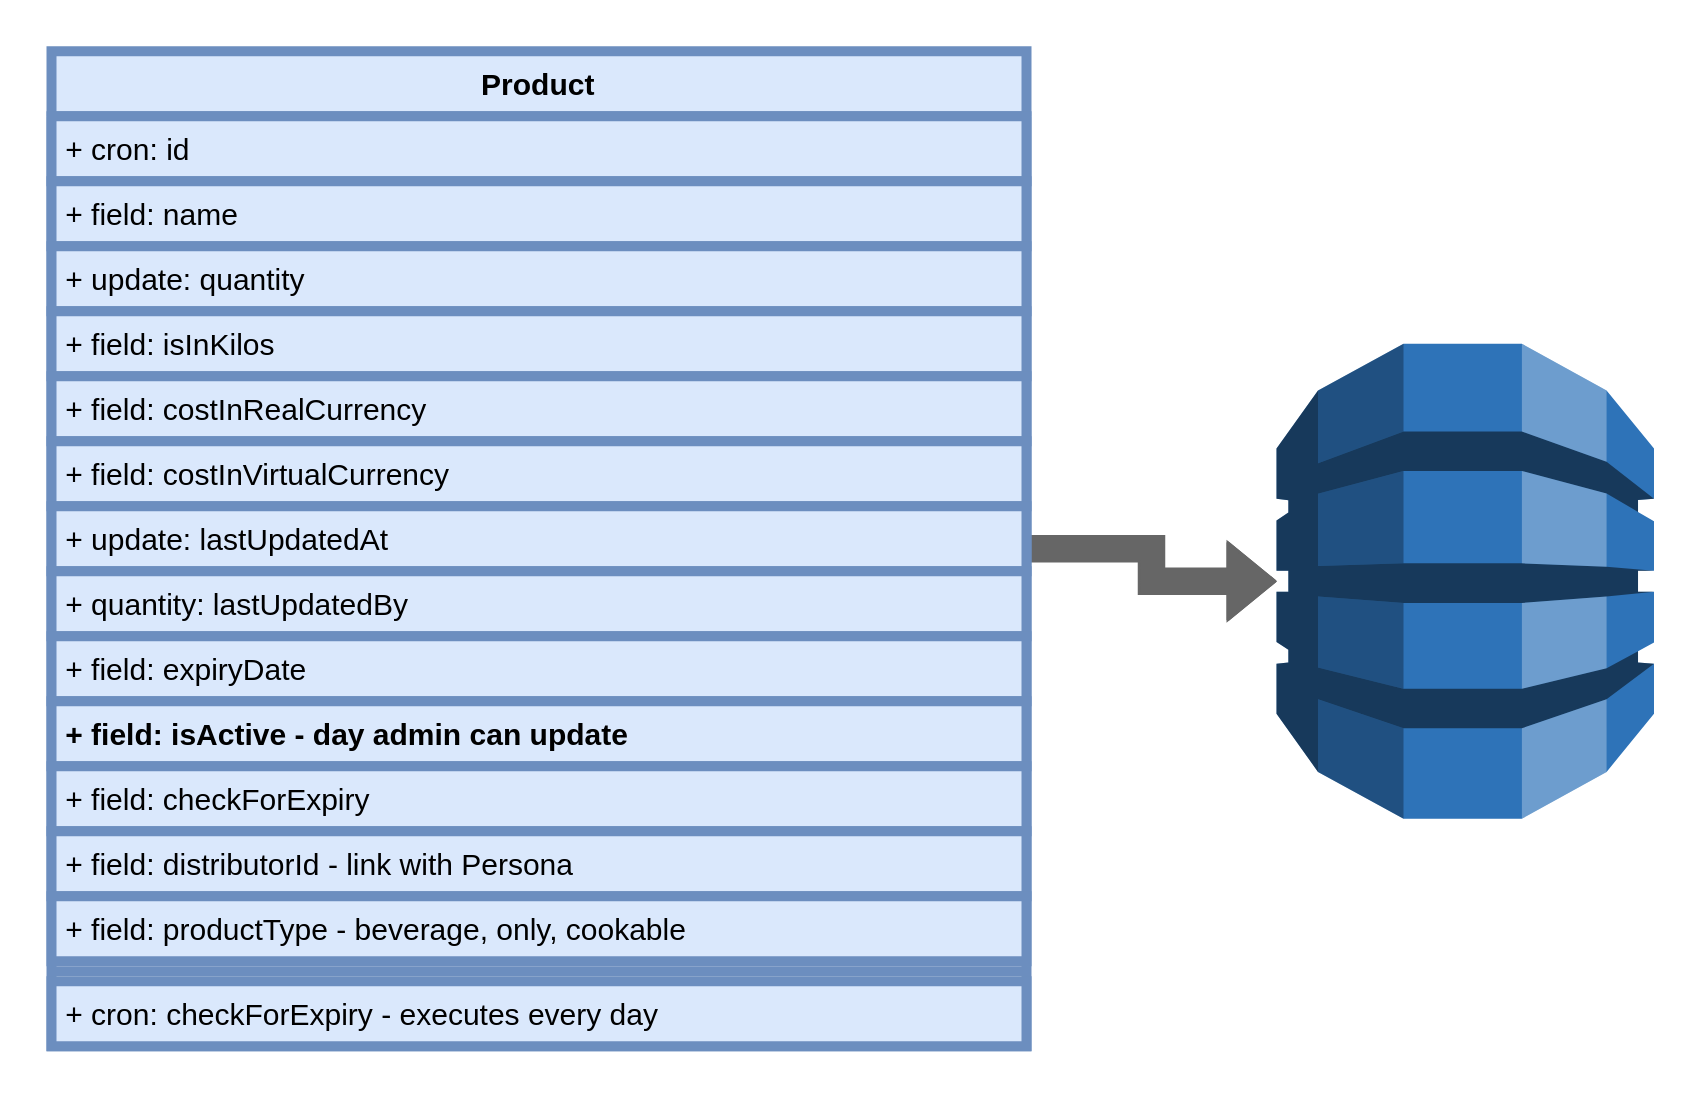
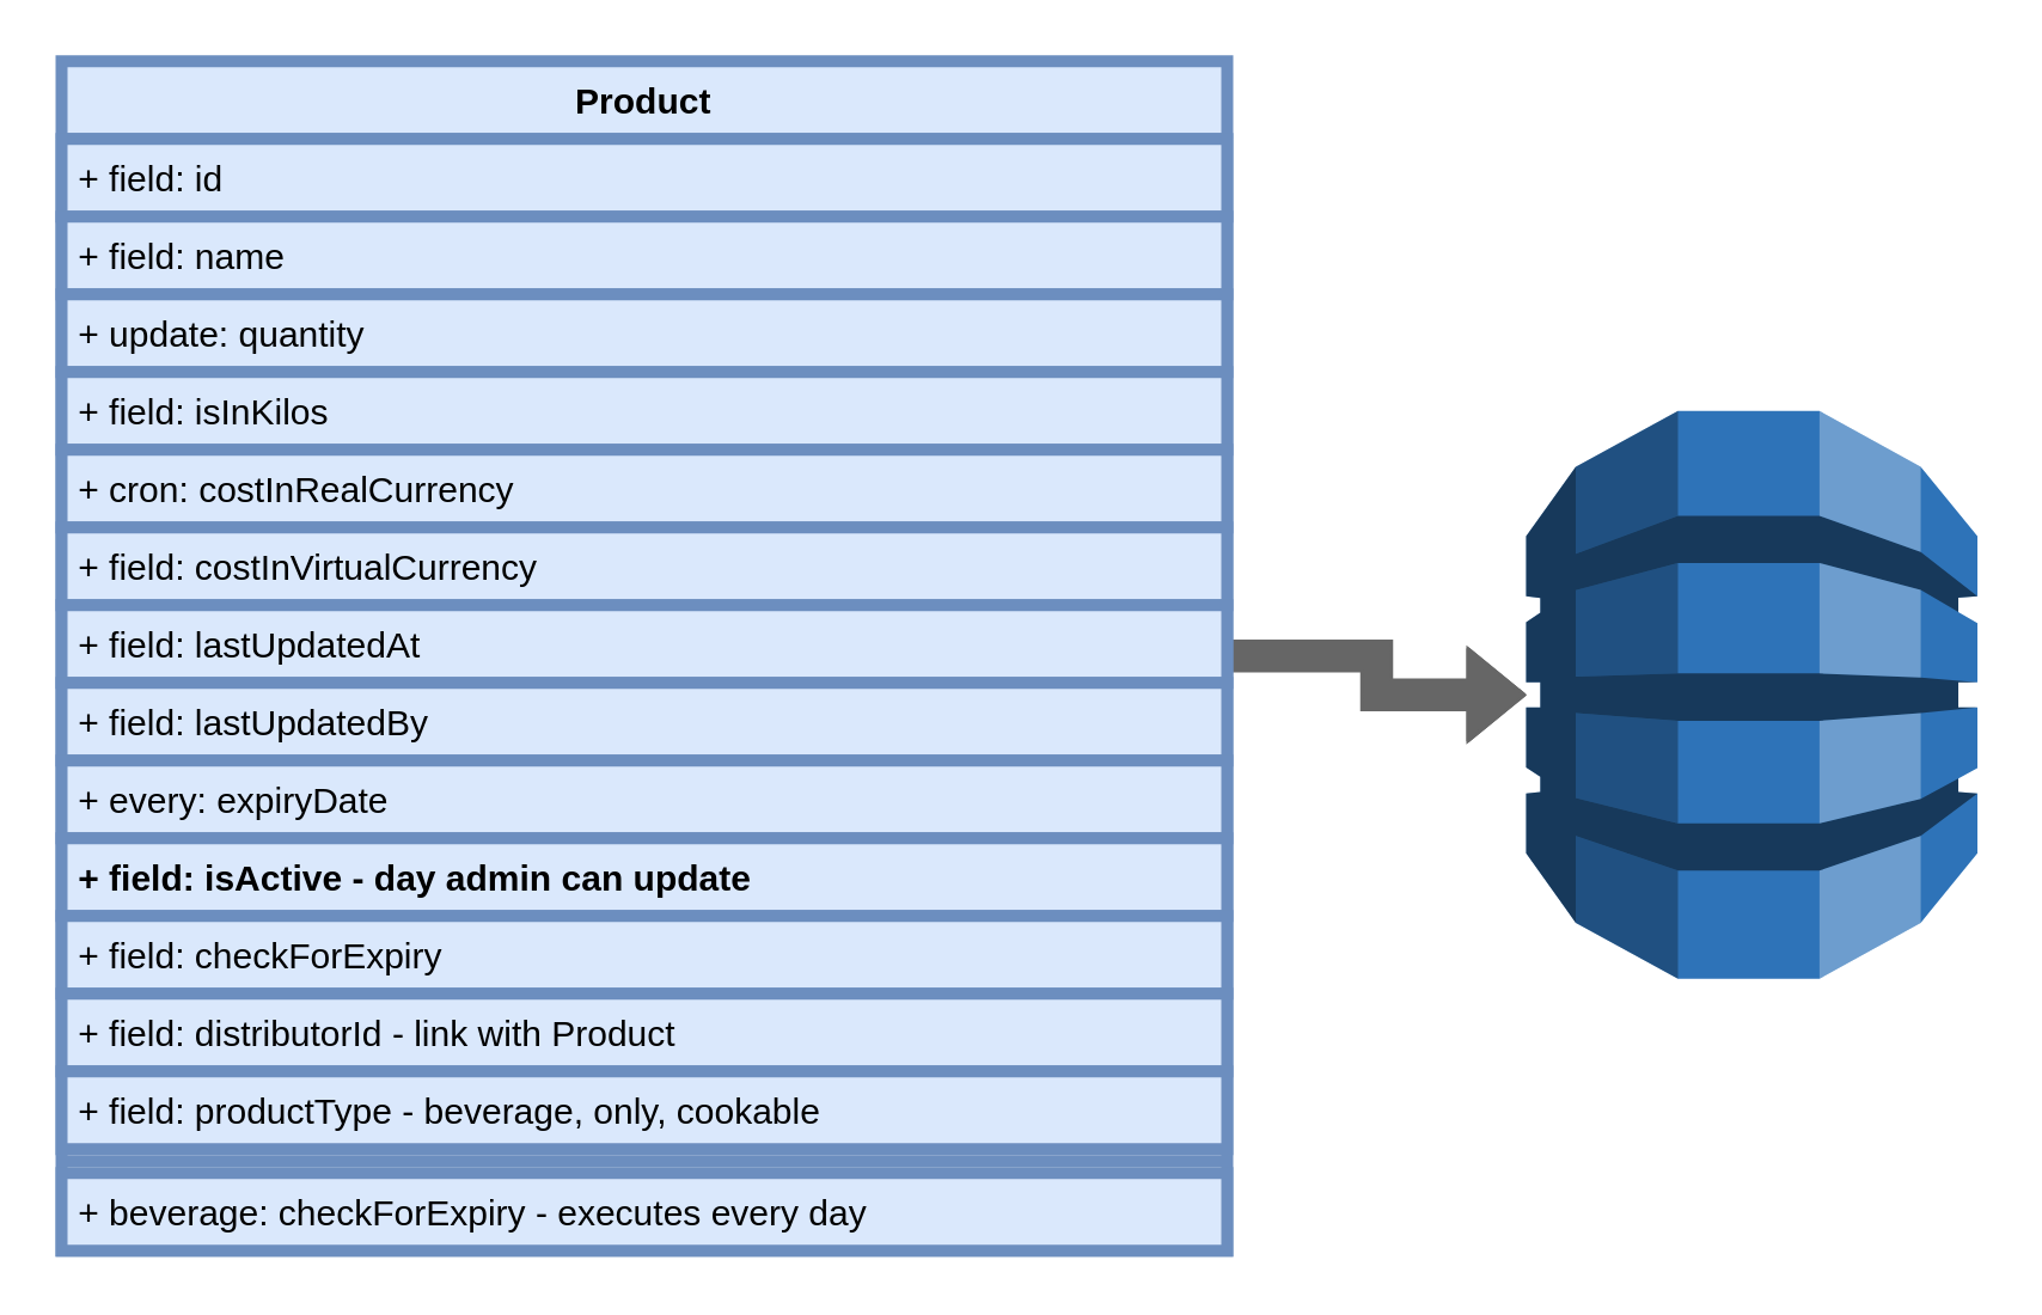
- <mxCell id="5" value="+ cron: id" style="text;align=left;verticalAlign=top;spacingLeft=4;spacingRight=4;overflow=hidden;rotatable=0;points=[[0,0.5],[1,0.5]];portConstraint=eastwest;fillColor=#dae8fc;strokeColor=#6c8ebf;strokeWidth=4;fontStyle=0;labelBackgroundColor=none;" parent="4" vertex="1"><mxGeometry y="26" width="390" height="26" as="geometry" /></mxCell>
+ <mxCell id="5" value="+ field: id" style="text;align=left;verticalAlign=top;spacingLeft=4;spacingRight=4;overflow=hidden;rotatable=0;points=[[0,0.5],[1,0.5]];portConstraint=eastwest;fillColor=#dae8fc;strokeColor=#6c8ebf;strokeWidth=4;fontStyle=0;labelBackgroundColor=none;" parent="4" vertex="1"><mxGeometry y="26" width="390" height="26" as="geometry" /></mxCell>
- <mxCell id="9" value="+ field: costInRealCurrency" style="text;align=left;verticalAlign=top;spacingLeft=4;spacingRight=4;overflow=hidden;rotatable=0;points=[[0,0.5],[1,0.5]];portConstraint=eastwest;fillColor=#dae8fc;strokeColor=#6c8ebf;strokeWidth=4;fontStyle=0;labelBackgroundColor=none;" parent="4" vertex="1"><mxGeometry y="130" width="390" height="26" as="geometry" /></mxCell>
+ <mxCell id="9" value="+ cron: costInRealCurrency" style="text;align=left;verticalAlign=top;spacingLeft=4;spacingRight=4;overflow=hidden;rotatable=0;points=[[0,0.5],[1,0.5]];portConstraint=eastwest;fillColor=#dae8fc;strokeColor=#6c8ebf;strokeWidth=4;fontStyle=0;labelBackgroundColor=none;" parent="4" vertex="1"><mxGeometry y="130" width="390" height="26" as="geometry" /></mxCell>
- <mxCell id="11" value="+ update: lastUpdatedAt" style="text;align=left;verticalAlign=top;spacingLeft=4;spacingRight=4;overflow=hidden;rotatable=0;points=[[0,0.5],[1,0.5]];portConstraint=eastwest;fillColor=#dae8fc;strokeColor=#6c8ebf;strokeWidth=4;fontStyle=0;labelBackgroundColor=none;" parent="4" vertex="1"><mxGeometry y="182" width="390" height="26" as="geometry" /></mxCell>
+ <mxCell id="11" value="+ field: lastUpdatedAt" style="text;align=left;verticalAlign=top;spacingLeft=4;spacingRight=4;overflow=hidden;rotatable=0;points=[[0,0.5],[1,0.5]];portConstraint=eastwest;fillColor=#dae8fc;strokeColor=#6c8ebf;strokeWidth=4;fontStyle=0;labelBackgroundColor=none;" parent="4" vertex="1"><mxGeometry y="182" width="390" height="26" as="geometry" /></mxCell>
- <mxCell id="12" value="+ quantity: lastUpdatedBy" style="text;align=left;verticalAlign=top;spacingLeft=4;spacingRight=4;overflow=hidden;rotatable=0;points=[[0,0.5],[1,0.5]];portConstraint=eastwest;fillColor=#dae8fc;strokeColor=#6c8ebf;strokeWidth=4;fontStyle=0;labelBackgroundColor=none;" parent="4" vertex="1"><mxGeometry y="208" width="390" height="26" as="geometry" /></mxCell>
+ <mxCell id="12" value="+ field: lastUpdatedBy" style="text;align=left;verticalAlign=top;spacingLeft=4;spacingRight=4;overflow=hidden;rotatable=0;points=[[0,0.5],[1,0.5]];portConstraint=eastwest;fillColor=#dae8fc;strokeColor=#6c8ebf;strokeWidth=4;fontStyle=0;labelBackgroundColor=none;" parent="4" vertex="1"><mxGeometry y="208" width="390" height="26" as="geometry" /></mxCell>
- <mxCell id="13" value="+ field: expiryDate" style="text;align=left;verticalAlign=top;spacingLeft=4;spacingRight=4;overflow=hidden;rotatable=0;points=[[0,0.5],[1,0.5]];portConstraint=eastwest;fillColor=#dae8fc;strokeColor=#6c8ebf;strokeWidth=4;fontStyle=0;labelBackgroundColor=none;" parent="4" vertex="1"><mxGeometry y="234" width="390" height="26" as="geometry" /></mxCell>
+ <mxCell id="13" value="+ every: expiryDate" style="text;align=left;verticalAlign=top;spacingLeft=4;spacingRight=4;overflow=hidden;rotatable=0;points=[[0,0.5],[1,0.5]];portConstraint=eastwest;fillColor=#dae8fc;strokeColor=#6c8ebf;strokeWidth=4;fontStyle=0;labelBackgroundColor=none;" parent="4" vertex="1"><mxGeometry y="234" width="390" height="26" as="geometry" /></mxCell>
- <mxCell id="16" value="+ field: distributorId - link with Persona" style="text;align=left;verticalAlign=top;spacingLeft=4;spacingRight=4;overflow=hidden;rotatable=0;points=[[0,0.5],[1,0.5]];portConstraint=eastwest;fillColor=#dae8fc;strokeColor=#6c8ebf;strokeWidth=4;fontStyle=0;labelBackgroundColor=none;" parent="4" vertex="1"><mxGeometry y="312" width="390" height="26" as="geometry" /></mxCell>
+ <mxCell id="16" value="+ field: distributorId - link with Product" style="text;align=left;verticalAlign=top;spacingLeft=4;spacingRight=4;overflow=hidden;rotatable=0;points=[[0,0.5],[1,0.5]];portConstraint=eastwest;fillColor=#dae8fc;strokeColor=#6c8ebf;strokeWidth=4;fontStyle=0;labelBackgroundColor=none;" parent="4" vertex="1"><mxGeometry y="312" width="390" height="26" as="geometry" /></mxCell>
- <mxCell id="19" value="+ cron: checkForExpiry - executes every day" style="text;align=left;verticalAlign=top;spacingLeft=4;spacingRight=4;overflow=hidden;rotatable=0;points=[[0,0.5],[1,0.5]];portConstraint=eastwest;fillColor=#dae8fc;strokeColor=#6c8ebf;strokeWidth=4;fontStyle=0;labelBackgroundColor=none;" parent="4" vertex="1"><mxGeometry y="372" width="390" height="26" as="geometry" /></mxCell>
+ <mxCell id="19" value="+ beverage: checkForExpiry - executes every day" style="text;align=left;verticalAlign=top;spacingLeft=4;spacingRight=4;overflow=hidden;rotatable=0;points=[[0,0.5],[1,0.5]];portConstraint=eastwest;fillColor=#dae8fc;strokeColor=#6c8ebf;strokeWidth=4;fontStyle=0;labelBackgroundColor=none;" parent="4" vertex="1"><mxGeometry y="372" width="390" height="26" as="geometry" /></mxCell>
